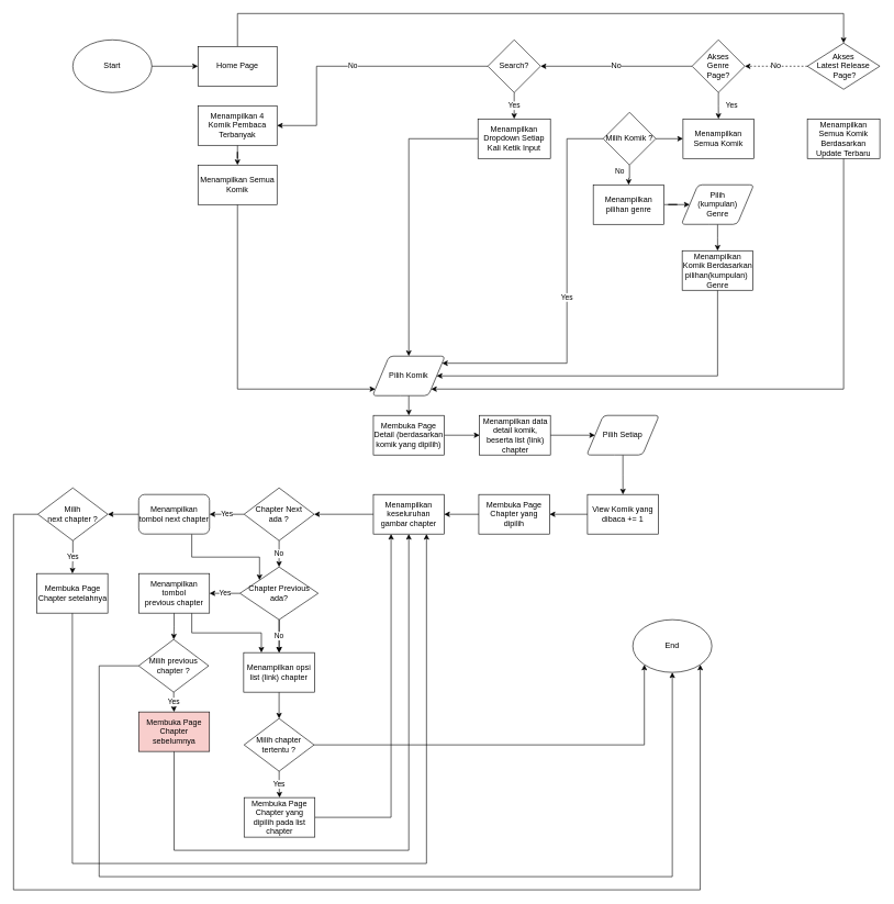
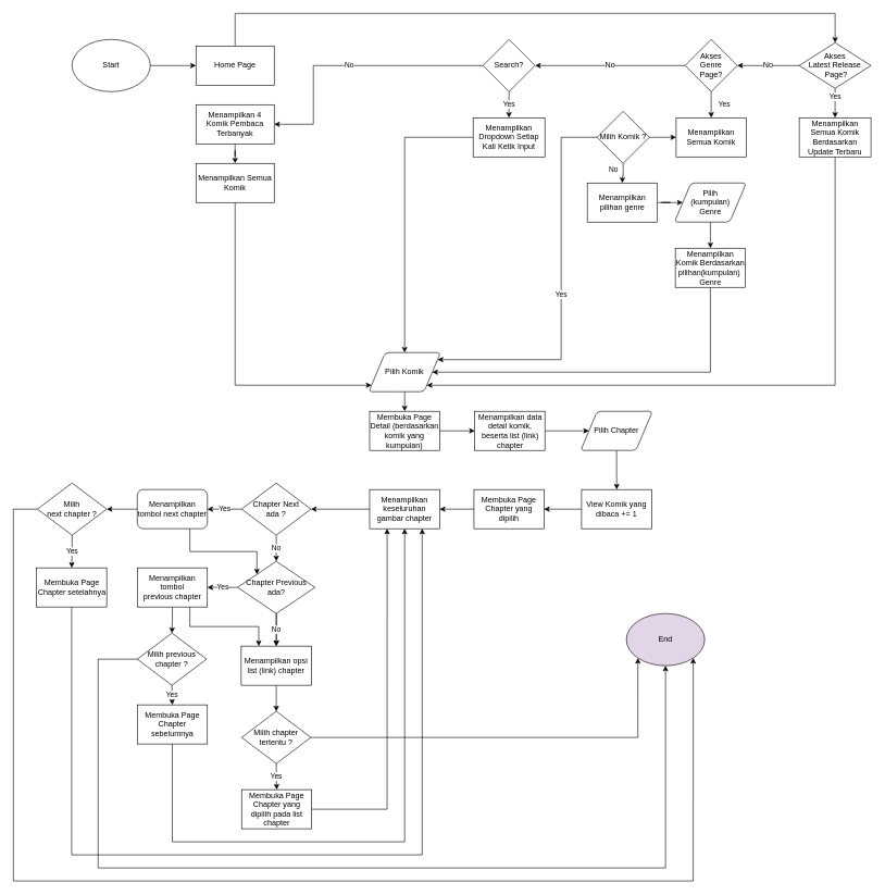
- <mxCell id="7" value="No" style="edgeStyle=orthogonalEdgeStyle;rounded=0;orthogonalLoop=1;jettySize=auto;html=1;fontSize=12;dashed=1;" parent="1" source="8" target="19" edge="1"><mxGeometry relative="1" as="geometry" /></mxCell>
+ <mxCell id="7" value="No" style="edgeStyle=orthogonalEdgeStyle;rounded=0;orthogonalLoop=1;jettySize=auto;html=1;fontSize=12;" parent="1" source="8" target="19" edge="1"><mxGeometry relative="1" as="geometry" /></mxCell>
+ <mxCell id="6" value="Yes" style="edgeStyle=orthogonalEdgeStyle;rounded=0;orthogonalLoop=1;jettySize=auto;html=1;" parent="1" source="8" target="11" edge="1"><mxGeometry y="-10" relative="1" as="geometry"><mxPoint x="10" y="-10" as="offset" /><mxPoint x="1370" y="200" as="targetPoint" /></mxGeometry></mxCell>
- <mxCell id="38" value="Membuka Page Detail (berdasarkan komik yang dipilih)" style="rounded=0;whiteSpace=wrap;html=1;" parent="1" vertex="1"><mxGeometry x="566.25" y="630" width="107.5" height="60" as="geometry" /></mxCell>
+ <mxCell id="38" value="Membuka Page Detail (berdasarkan komik yang kumpulan)" style="rounded=0;whiteSpace=wrap;html=1;" parent="1" vertex="1"><mxGeometry x="566.25" y="630" width="107.5" height="60" as="geometry" /></mxCell>
- <mxCell id="42" value="Pilih Setiap" style="shape=parallelogram;html=1;strokeWidth=1;perimeter=parallelogramPerimeter;whiteSpace=wrap;rounded=1;arcSize=12;size=0.23;fontSize=12;" parent="1" vertex="1"><mxGeometry x="890" y="630" width="110" height="60" as="geometry" /></mxCell>
+ <mxCell id="42" value="Pilih Chapter" style="shape=parallelogram;html=1;strokeWidth=1;perimeter=parallelogramPerimeter;whiteSpace=wrap;rounded=1;arcSize=12;size=0.23;fontSize=12;" parent="1" vertex="1"><mxGeometry x="890" y="630" width="110" height="60" as="geometry" /></mxCell>
- <mxCell id="3" value="End" style="ellipse;whiteSpace=wrap;html=1;" parent="1" vertex="1"><mxGeometry x="960" y="940" width="120" height="80" as="geometry" /></mxCell>
+ <mxCell id="3" value="End" style="ellipse;whiteSpace=wrap;html=1;fillColor=#e1d5e7;" parent="1" vertex="1"><mxGeometry x="960" y="940" width="120" height="80" as="geometry" /></mxCell>
- <mxCell id="64" value="Membuka Page Chapter sebelumnya" style="rounded=0;whiteSpace=wrap;html=1;fillColor=#f8cecc;" parent="1" vertex="1"><mxGeometry x="210" y="1080" width="107.5" height="60" as="geometry" /></mxCell>
+ <mxCell id="64" value="Membuka Page Chapter sebelumnya" style="rounded=0;whiteSpace=wrap;html=1;" parent="1" vertex="1"><mxGeometry x="210" y="1080" width="107.5" height="60" as="geometry" /></mxCell>
